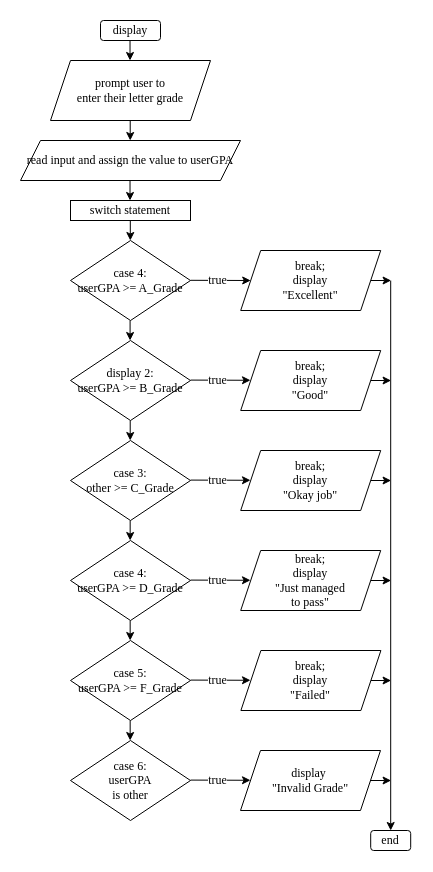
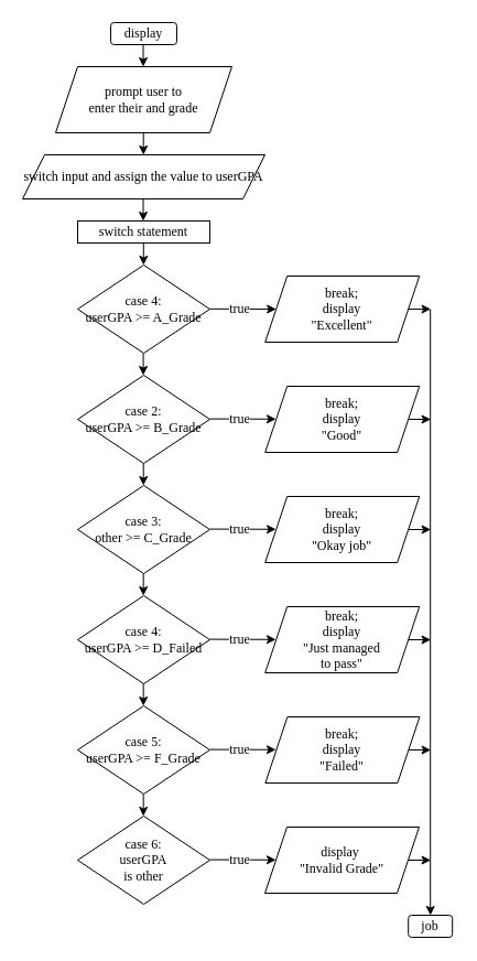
- <mxCell id="32" value="prompt user to&lt;div&gt;enter their letter grade&lt;/div&gt;" style="shape=parallelogram;perimeter=parallelogramPerimeter;whiteSpace=wrap;html=1;fixedSize=1;strokeColor=default;align=center;verticalAlign=middle;fontFamily=source code pro;fontSource=https%3A%2F%2Ffonts.googleapis.com%2Fcss%3Ffamily%3Dsource%2Bcode%2Bpro;fontSize=12;fontColor=default;fillColor=default;" vertex="1" parent="1"><mxGeometry x="50" y="60" width="160" height="60" as="geometry" /></mxCell>
+ <mxCell id="32" value="prompt user to&lt;div&gt;enter their and grade&lt;/div&gt;" style="shape=parallelogram;perimeter=parallelogramPerimeter;whiteSpace=wrap;html=1;fixedSize=1;strokeColor=default;align=center;verticalAlign=middle;fontFamily=source code pro;fontSource=https%3A%2F%2Ffonts.googleapis.com%2Fcss%3Ffamily%3Dsource%2Bcode%2Bpro;fontSize=12;fontColor=default;fillColor=default;" vertex="1" parent="1"><mxGeometry x="50" y="60" width="160" height="60" as="geometry" /></mxCell>
- <mxCell id="34" value="read input and assign the value to userGPA" style="shape=parallelogram;perimeter=parallelogramPerimeter;whiteSpace=wrap;html=1;fixedSize=1;strokeColor=default;align=center;verticalAlign=middle;fontFamily=source code pro;fontSource=https%3A%2F%2Ffonts.googleapis.com%2Fcss%3Ffamily%3Dsource%2Bcode%2Bpro;fontSize=12;fontColor=default;fillColor=default;" vertex="1" parent="1"><mxGeometry x="20" y="140" width="220" height="40" as="geometry" /></mxCell>
+ <mxCell id="34" value="switch input and assign the value to userGPA" style="shape=parallelogram;perimeter=parallelogramPerimeter;whiteSpace=wrap;html=1;fixedSize=1;strokeColor=default;align=center;verticalAlign=middle;fontFamily=source code pro;fontSource=https%3A%2F%2Ffonts.googleapis.com%2Fcss%3Ffamily%3Dsource%2Bcode%2Bpro;fontSize=12;fontColor=default;fillColor=default;" vertex="1" parent="1"><mxGeometry x="20" y="140" width="220" height="40" as="geometry" /></mxCell>
- <mxCell id="5" value="display 2:&lt;div&gt;userGPA &amp;gt;= B_Grade&lt;br&gt;&lt;/div&gt;" style="rhombus;whiteSpace=wrap;html=1;strokeColor=default;align=center;verticalAlign=middle;fontFamily=source code pro;fontSource=https%3A%2F%2Ffonts.googleapis.com%2Fcss%3Ffamily%3Dsource%2Bcode%2Bpro;fontSize=12;fontColor=default;fillColor=default;" vertex="1" parent="1"><mxGeometry x="70" y="340" width="120" height="80" as="geometry" /></mxCell>
+ <mxCell id="5" value="case 2:&lt;div&gt;userGPA &amp;gt;= B_Grade&lt;br&gt;&lt;/div&gt;" style="rhombus;whiteSpace=wrap;html=1;strokeColor=default;align=center;verticalAlign=middle;fontFamily=source code pro;fontSource=https%3A%2F%2Ffonts.googleapis.com%2Fcss%3Ffamily%3Dsource%2Bcode%2Bpro;fontSize=12;fontColor=default;fillColor=default;" vertex="1" parent="1"><mxGeometry x="70" y="340" width="120" height="80" as="geometry" /></mxCell>
- <mxCell id="7" value="case 4:&lt;div&gt;userGPA &amp;gt;= D_Grade&lt;br&gt;&lt;/div&gt;" style="rhombus;whiteSpace=wrap;html=1;strokeColor=default;align=center;verticalAlign=middle;fontFamily=source code pro;fontSource=https%3A%2F%2Ffonts.googleapis.com%2Fcss%3Ffamily%3Dsource%2Bcode%2Bpro;fontSize=12;fontColor=default;fillColor=default;" vertex="1" parent="1"><mxGeometry x="70" y="540" width="120" height="80" as="geometry" /></mxCell>
+ <mxCell id="7" value="case 4:&lt;div&gt;userGPA &amp;gt;= D_Failed&lt;br&gt;&lt;/div&gt;" style="rhombus;whiteSpace=wrap;html=1;strokeColor=default;align=center;verticalAlign=middle;fontFamily=source code pro;fontSource=https%3A%2F%2Ffonts.googleapis.com%2Fcss%3Ffamily%3Dsource%2Bcode%2Bpro;fontSize=12;fontColor=default;fillColor=default;" vertex="1" parent="1"><mxGeometry x="70" y="540" width="120" height="80" as="geometry" /></mxCell>
- <mxCell id="31" value="end" style="rounded=1;whiteSpace=wrap;html=1;strokeColor=default;align=center;verticalAlign=middle;fontFamily=source code pro;fontSource=https%3A%2F%2Ffonts.googleapis.com%2Fcss%3Ffamily%3Dsource%2Bcode%2Bpro;fontSize=12;fontColor=default;fillColor=default;" vertex="1" parent="1"><mxGeometry x="370.2" y="830" width="40" height="20" as="geometry" /></mxCell>
+ <mxCell id="31" value="job" style="rounded=1;whiteSpace=wrap;html=1;strokeColor=default;align=center;verticalAlign=middle;fontFamily=source code pro;fontSource=https%3A%2F%2Ffonts.googleapis.com%2Fcss%3Ffamily%3Dsource%2Bcode%2Bpro;fontSize=12;fontColor=default;fillColor=default;" vertex="1" parent="1"><mxGeometry x="370.2" y="830" width="40" height="20" as="geometry" /></mxCell>
